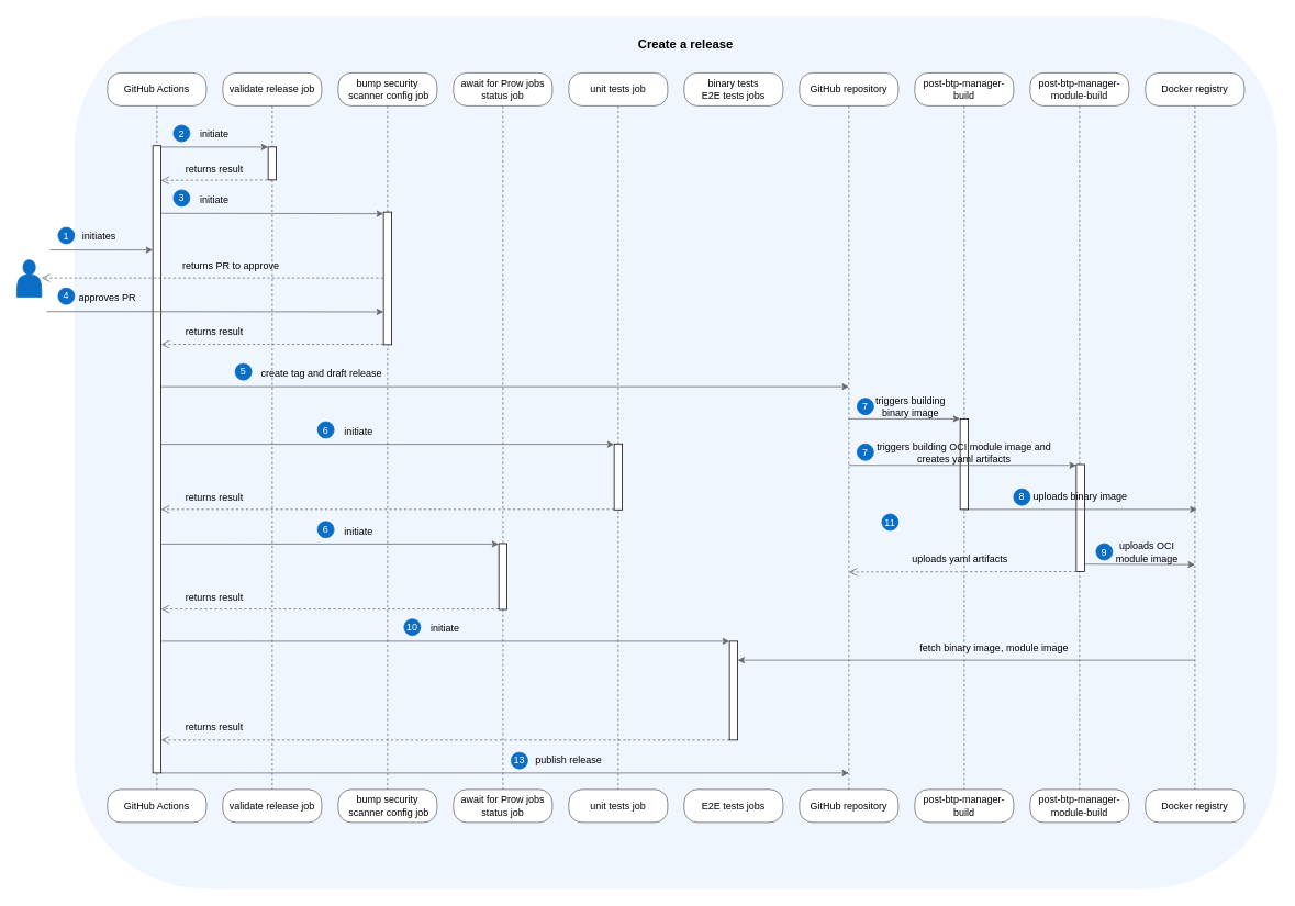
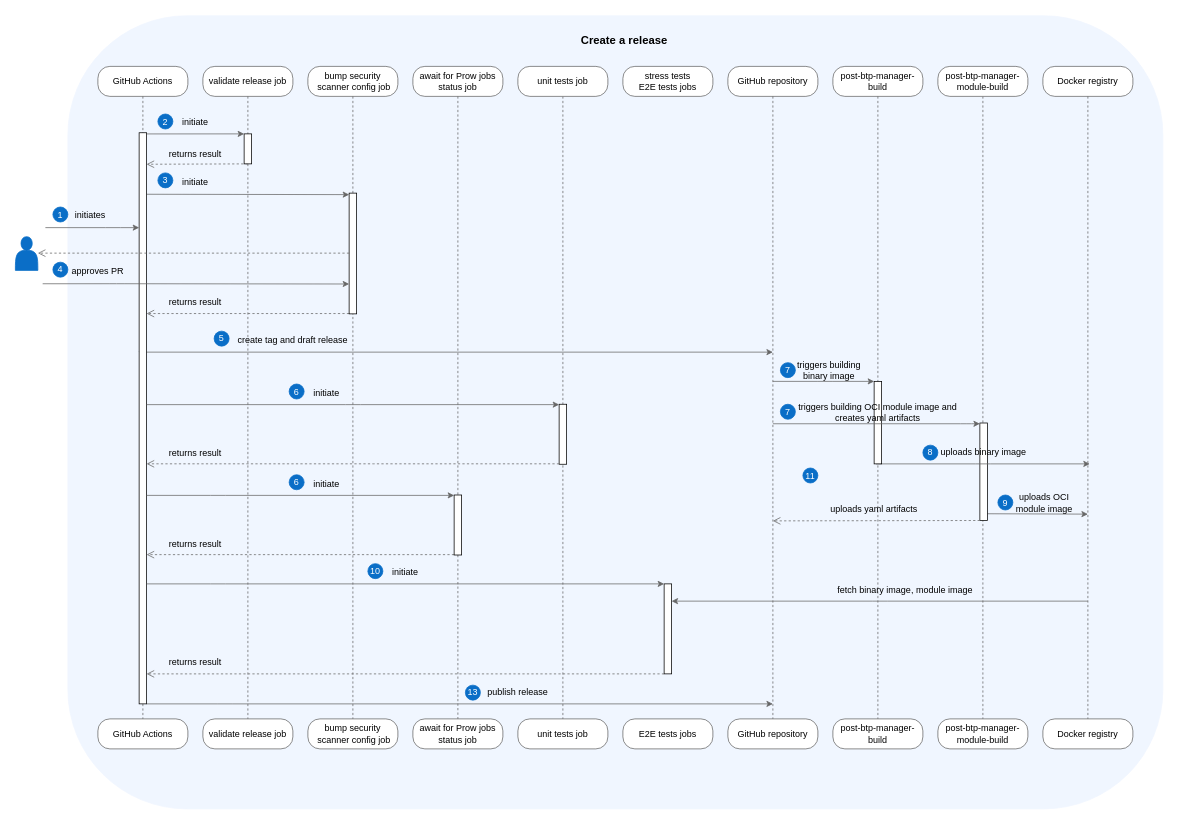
- <mxCell id="12" value="binary tests&lt;br&gt;E2E tests jobs" style="rounded=1;whiteSpace=wrap;html=1;arcSize=40;fontColor=#000000;fillColor=#FFFFFF;strokeColor=#666666;" parent="1" vertex="1"><mxGeometry x="830" y="88" width="120" height="40" as="geometry" /></mxCell>
+ <mxCell id="12" value="stress tests&lt;br&gt;E2E tests jobs" style="rounded=1;whiteSpace=wrap;html=1;arcSize=40;fontColor=#000000;fillColor=#FFFFFF;strokeColor=#666666;" parent="1" vertex="1"><mxGeometry x="830" y="88" width="120" height="40" as="geometry" /></mxCell>
- <mxCell id="64" value="returns PR to approve" style="text;html=1;strokeColor=none;fillColor=none;align=center;verticalAlign=middle;whiteSpace=wrap;rounded=0;" vertex="1" parent="1"><mxGeometry x="220" y="307" width="120" height="30" as="geometry" /></mxCell>
